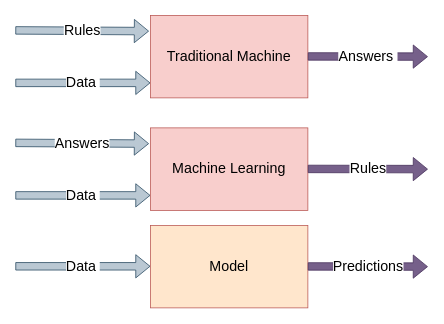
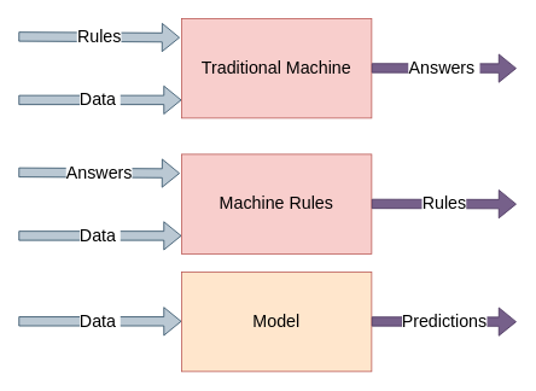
- <mxCell id="6" value="Machine Learning" style="rounded=0;whiteSpace=wrap;html=1;fillColor=#f8cecc;strokeColor=#b85450;fontSize=19;" vertex="1" parent="1"><mxGeometry x="200" y="170" width="210" height="110" as="geometry" /></mxCell>
+ <mxCell id="6" value="Machine Rules" style="rounded=0;whiteSpace=wrap;html=1;fillColor=#f8cecc;strokeColor=#b85450;fontSize=19;" vertex="1" parent="1"><mxGeometry x="200" y="170" width="210" height="110" as="geometry" /></mxCell>
